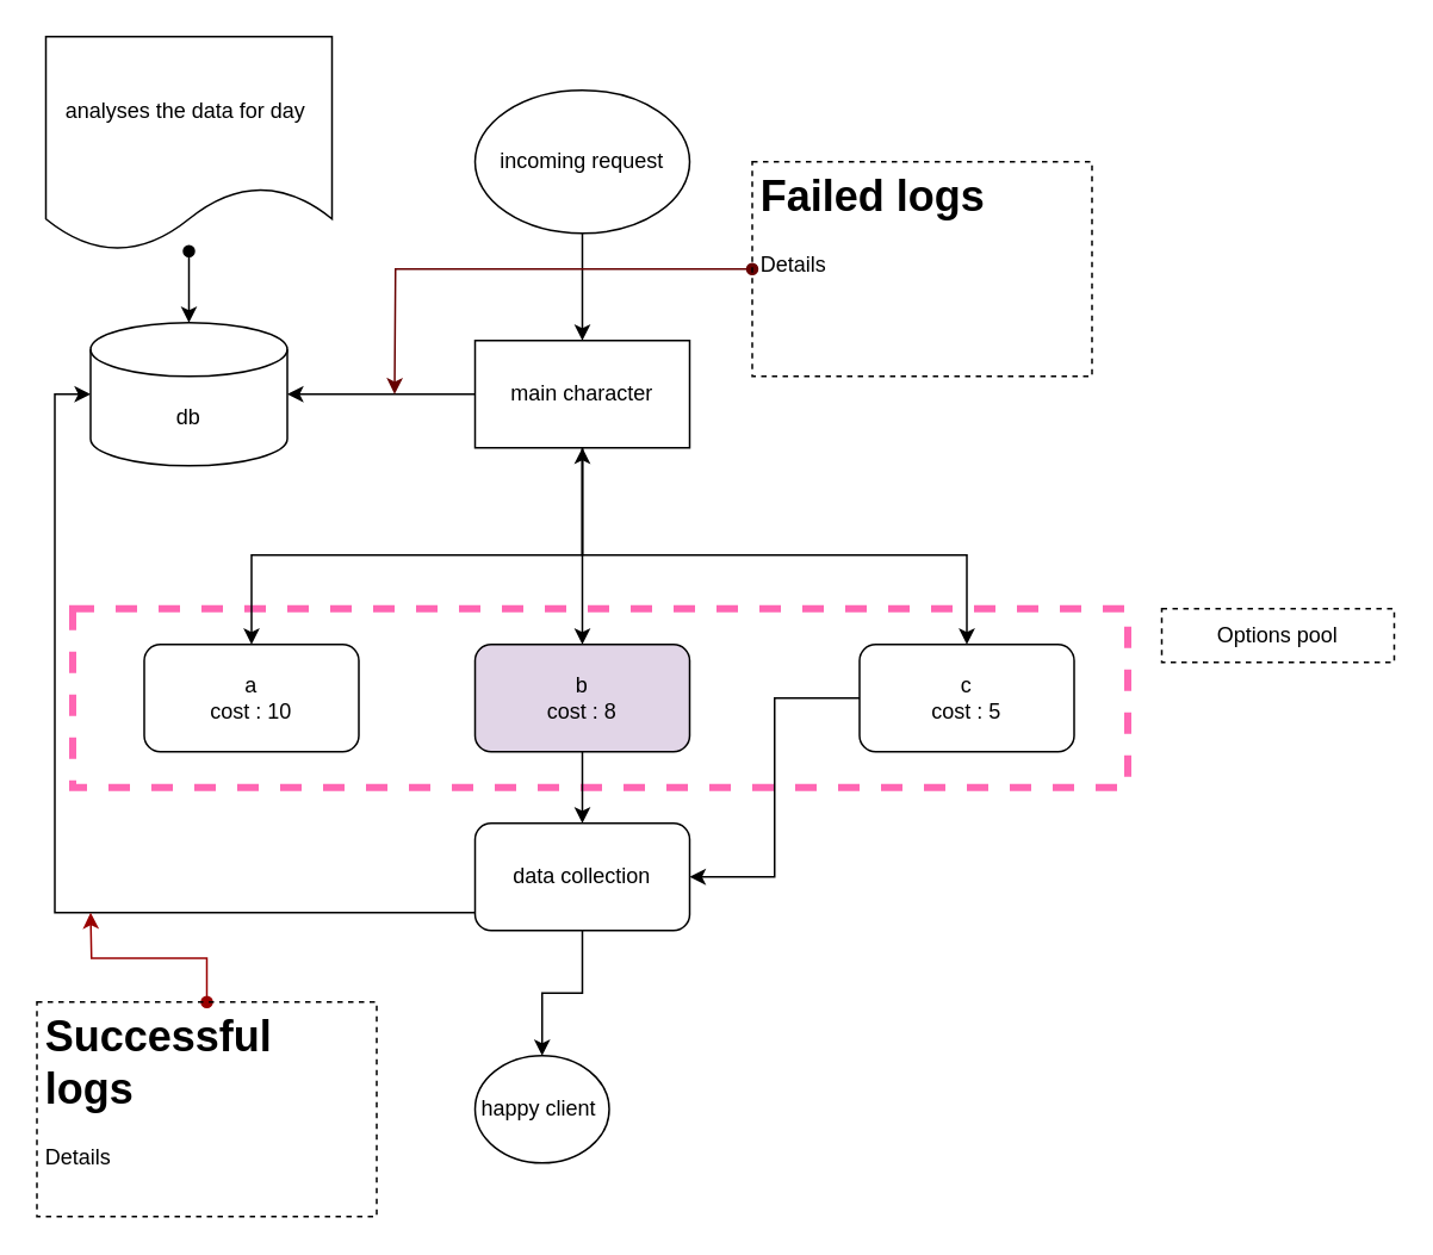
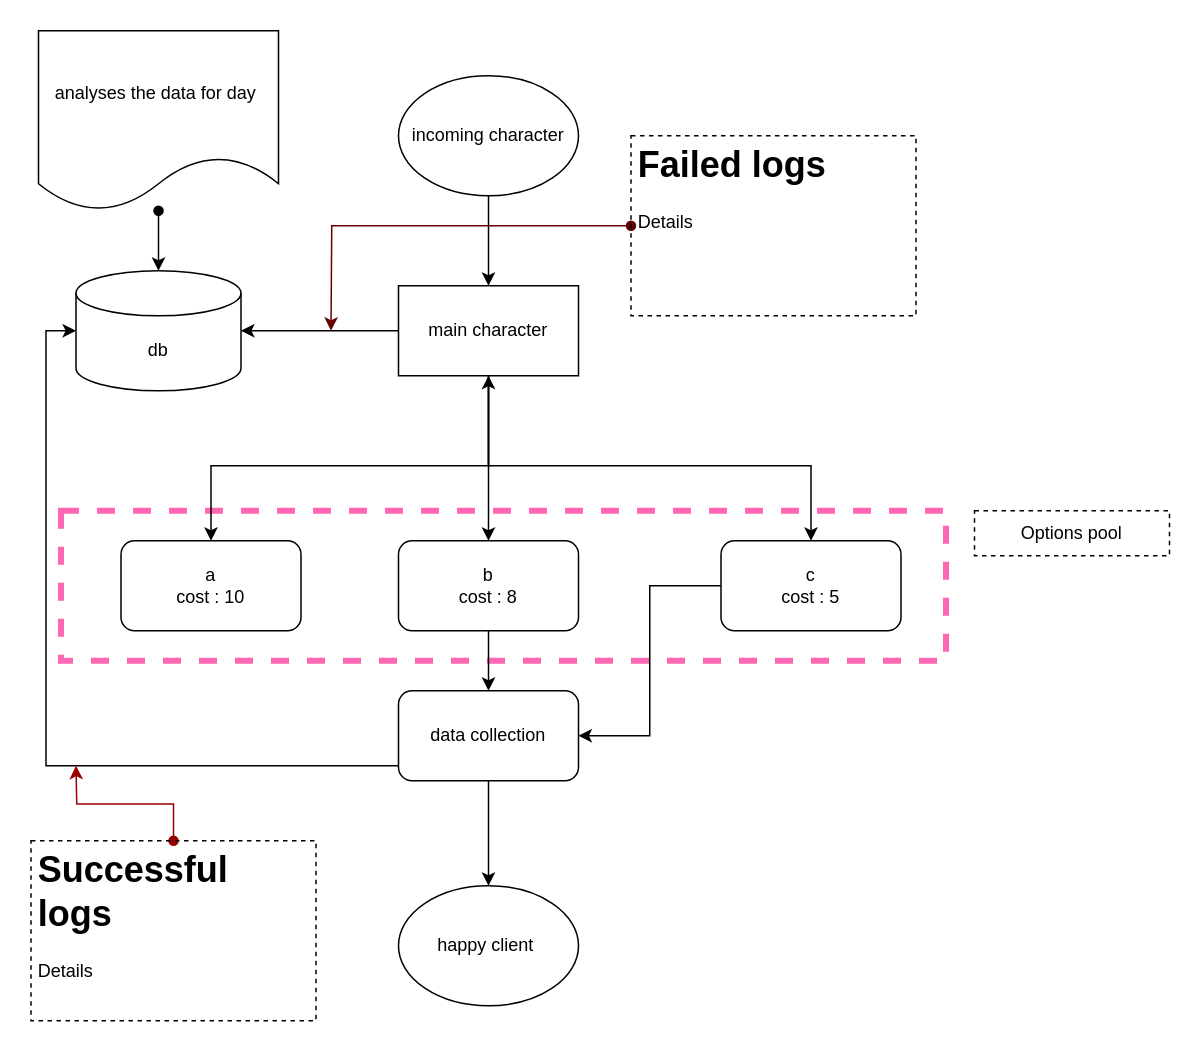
- <mxCell id="11" value="incoming request" style="ellipse;whiteSpace=wrap;html=1;" vertex="1" parent="1"><mxGeometry x="265" y="50" width="120" height="80" as="geometry" /></mxCell>
+ <mxCell id="11" value="incoming character" style="ellipse;whiteSpace=wrap;html=1;" vertex="1" parent="1"><mxGeometry x="265" y="50" width="120" height="80" as="geometry" /></mxCell>
- <mxCell id="6" value="b&lt;br&gt;cost : 8" style="rounded=1;whiteSpace=wrap;html=1;fillColor=#e1d5e7;" vertex="1" parent="1"><mxGeometry x="265" y="360" width="120" height="60" as="geometry" /></mxCell>
+ <mxCell id="6" value="b&lt;br&gt;cost : 8" style="rounded=1;whiteSpace=wrap;html=1;" vertex="1" parent="1"><mxGeometry x="265" y="360" width="120" height="60" as="geometry" /></mxCell>
- <mxCell id="9" value="happy client&amp;nbsp;" style="ellipse;whiteSpace=wrap;html=1;" vertex="1" parent="1"><mxGeometry x="265" y="590" width="75" height="60" as="geometry" /></mxCell>
+ <mxCell id="9" value="happy client&amp;nbsp;" style="ellipse;whiteSpace=wrap;html=1;" vertex="1" parent="1"><mxGeometry x="265" y="590" width="120" height="80" as="geometry" /></mxCell>
